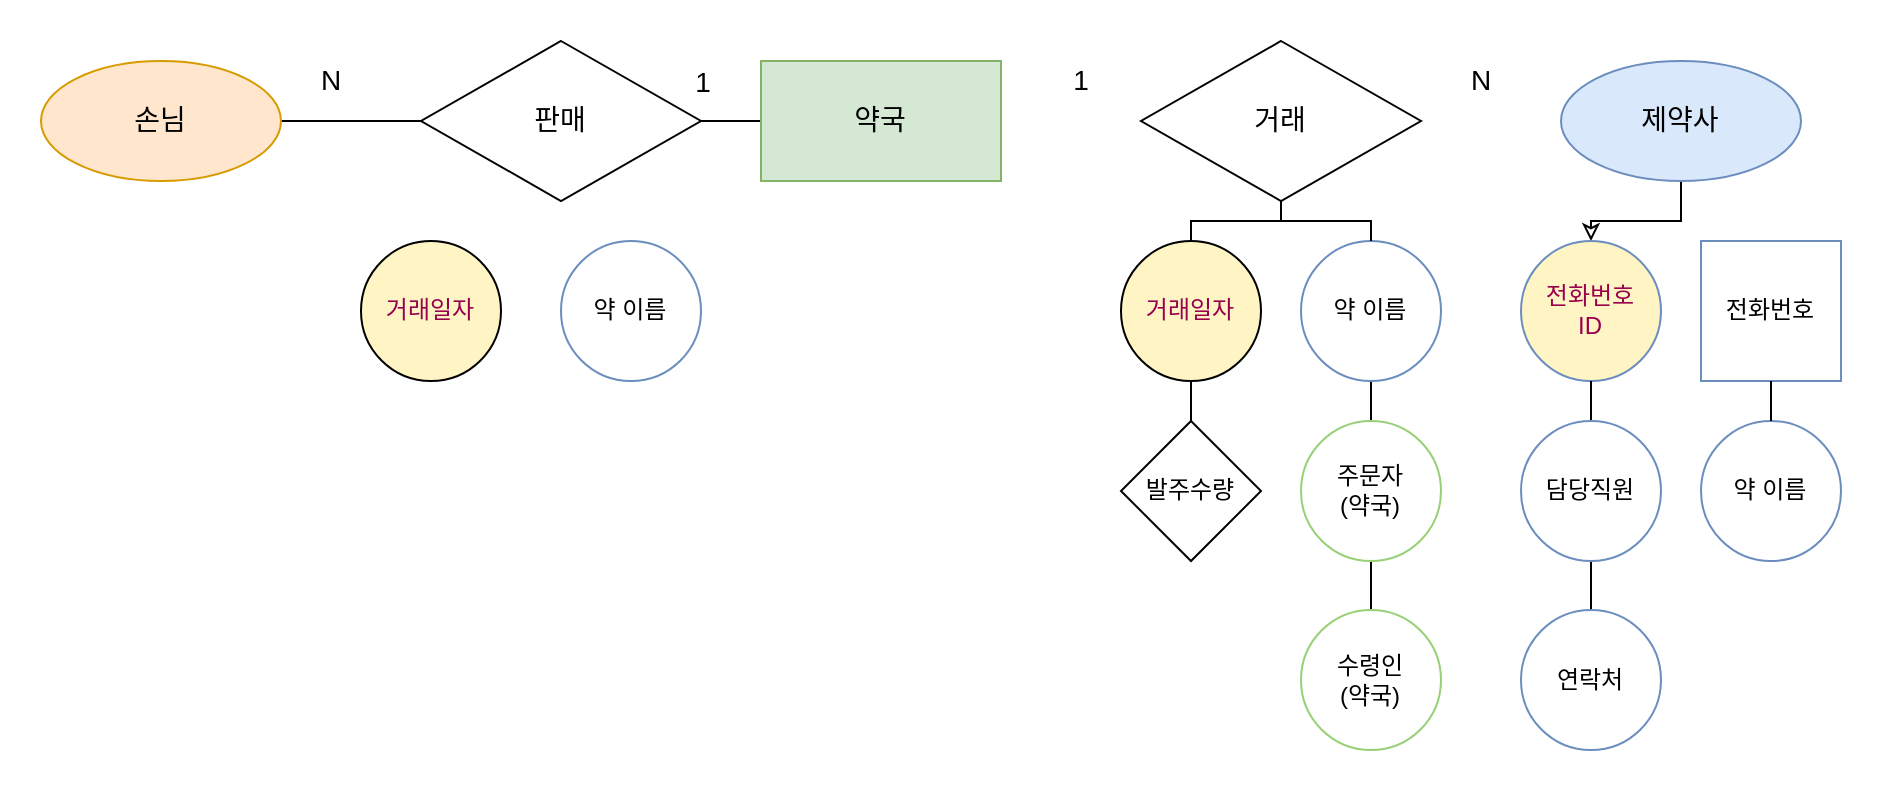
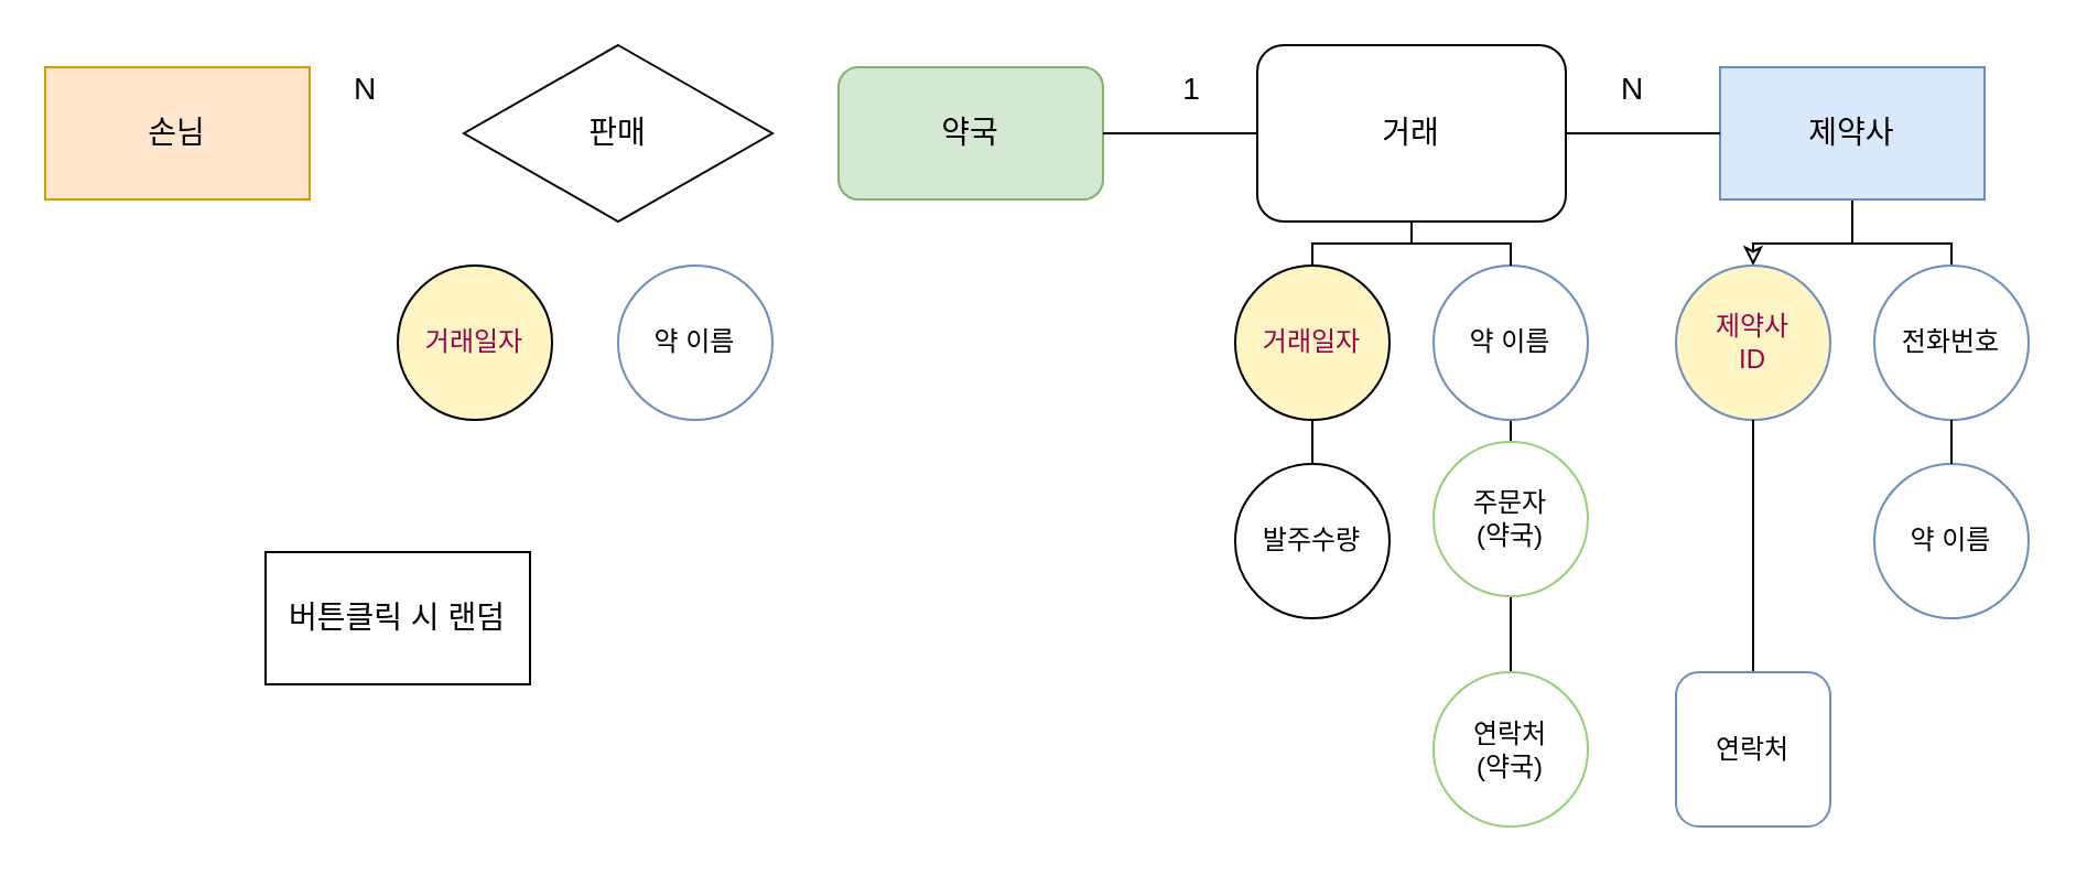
- <mxCell id="29" value="&lt;span style=&quot;font-size: 14px&quot;&gt;손님&lt;/span&gt;" style="ellipse;whiteSpace=wrap;html=1;fillColor=#ffe6cc;strokeColor=#d79b00;" vertex="1" parent="1"><mxGeometry x="20" y="30" width="120" height="60" as="geometry" /></mxCell>
+ <mxCell id="29" value="&lt;span style=&quot;font-size: 14px&quot;&gt;손님&lt;/span&gt;" style="rounded=0;whiteSpace=wrap;html=1;fillColor=#ffe6cc;strokeColor=#d79b00;" vertex="1" parent="1"><mxGeometry x="20" y="30" width="120" height="60" as="geometry" /></mxCell>
- <mxCell id="2" value="" style="endArrow=none;html=1;fontSize=14;fontColor=#99004D;entryX=0;entryY=0.5;entryDx=0;entryDy=0;exitX=1;exitY=0.5;exitDx=0;exitDy=0;" edge="1" parent="1" source="29" target="5"><mxGeometry width="50" height="50" relative="1" as="geometry"><mxPoint x="150" y="100" as="sourcePoint" /><mxPoint x="200" y="50" as="targetPoint" /></mxGeometry></mxCell>
- <mxCell id="3" value="1" style="edgeLabel;html=1;align=center;verticalAlign=middle;resizable=0;points=[];fontSize=14;" vertex="1" connectable="0" parent="2"><mxGeometry x="0.813" y="20" relative="1" as="geometry"><mxPoint x="-7.58" as="offset" /></mxGeometry></mxCell>
- <mxCell id="5" value="&lt;font style=&quot;font-size: 14px&quot;&gt;약국&lt;/font&gt;" style="rounded=0;whiteSpace=wrap;html=1;fillColor=#d5e8d4;strokeColor=#82b366;" vertex="1" parent="1"><mxGeometry x="380" y="30" width="120" height="60" as="geometry" /></mxCell>
+ <mxCell id="5" value="&lt;font style=&quot;font-size: 14px&quot;&gt;약국&lt;/font&gt;" style="whiteSpace=wrap;html=1;fillColor=#d5e8d4;strokeColor=#82b366;rounded=1;" vertex="1" parent="1"><mxGeometry x="380" y="30" width="120" height="60" as="geometry" /></mxCell>
+ <mxCell id="13" value="" style="edgeStyle=orthogonalEdgeStyle;rounded=0;orthogonalLoop=1;jettySize=auto;html=1;endArrow=none;endFill=0;fontSize=14;" edge="1" parent="1" source="15" target="5"><mxGeometry relative="1" as="geometry" /></mxCell>
- <mxCell id="15" value="거래" style="rhombus;whiteSpace=wrap;html=1;fontSize=14;" vertex="1" parent="1"><mxGeometry x="570" y="20" width="140" height="80" as="geometry" /></mxCell>
+ <mxCell id="15" value="거래" style="whiteSpace=wrap;html=1;fontSize=14;rounded=1;" vertex="1" parent="1"><mxGeometry x="570" y="20" width="140" height="80" as="geometry" /></mxCell>
+ <mxCell id="14" value="" style="edgeStyle=orthogonalEdgeStyle;rounded=0;orthogonalLoop=1;jettySize=auto;html=1;endArrow=none;endFill=0;fontSize=14;" edge="1" parent="1" source="15" target="8"><mxGeometry relative="1" as="geometry" /></mxCell>
- <mxCell id="8" value="&lt;span style=&quot;font-size: 14px&quot;&gt;제약사&lt;br&gt;&lt;/span&gt;" style="ellipse;whiteSpace=wrap;html=1;fillColor=#dae8fc;strokeColor=#6c8ebf;" vertex="1" parent="1"><mxGeometry x="780" y="30" width="120" height="60" as="geometry" /></mxCell>
+ <mxCell id="8" value="&lt;span style=&quot;font-size: 14px&quot;&gt;제약사&lt;br&gt;&lt;/span&gt;" style="rounded=0;whiteSpace=wrap;html=1;fillColor=#dae8fc;strokeColor=#6c8ebf;" vertex="1" parent="1"><mxGeometry x="780" y="30" width="120" height="60" as="geometry" /></mxCell>
+ <mxCell id="7" value="" style="edgeStyle=orthogonalEdgeStyle;rounded=0;orthogonalLoop=1;jettySize=auto;html=1;endArrow=none;endFill=0;" edge="1" parent="1" source="8" target="12"><mxGeometry relative="1" as="geometry" /></mxCell>
- <mxCell id="9" value="전화번호&lt;br&gt;ID" style="ellipse;whiteSpace=wrap;html=1;strokeColor=#6C8EBF;labelBackgroundColor=none;fontColor=#99004D;fillColor=#FFF4C3;" vertex="1" parent="1"><mxGeometry x="760" y="120" width="70" height="70" as="geometry" /></mxCell>
+ <mxCell id="9" value="제약사&lt;br&gt;ID" style="ellipse;whiteSpace=wrap;html=1;strokeColor=#6C8EBF;labelBackgroundColor=none;fontColor=#99004D;fillColor=#FFF4C3;" vertex="1" parent="1"><mxGeometry x="760" y="120" width="70" height="70" as="geometry" /></mxCell>
- <mxCell id="12" value="전화번호" style="whiteSpace=wrap;html=1;strokeColor=#6C8EBF;rounded=0;" vertex="1" parent="1"><mxGeometry x="850" y="120" width="70" height="70" as="geometry" /></mxCell>
+ <mxCell id="12" value="전화번호" style="ellipse;whiteSpace=wrap;html=1;strokeColor=#6C8EBF;" vertex="1" parent="1"><mxGeometry x="850" y="120" width="70" height="70" as="geometry" /></mxCell>
- <mxCell id="18" value="발주수량" style="rhombus;whiteSpace=wrap;html=1;" vertex="1" parent="1"><mxGeometry x="560" y="210" width="70" height="70" as="geometry" /></mxCell>
+ <mxCell id="18" value="발주수량" style="ellipse;whiteSpace=wrap;html=1;" vertex="1" parent="1"><mxGeometry x="560" y="210" width="70" height="70" as="geometry" /></mxCell>
- <mxCell id="19" value="주문자&lt;br&gt;(약국)" style="ellipse;whiteSpace=wrap;html=1;strokeColor=#97D077;" vertex="1" parent="1"><mxGeometry x="650" y="210" width="70" height="70" as="geometry" /></mxCell>
+ <mxCell id="19" value="주문자&lt;br&gt;(약국)" style="ellipse;whiteSpace=wrap;html=1;strokeColor=#97D077;" vertex="1" parent="1"><mxGeometry x="650" y="200" width="70" height="70" as="geometry" /></mxCell>
- <mxCell id="11" value="담당직원" style="ellipse;whiteSpace=wrap;html=1;strokeColor=#6C8EBF;" vertex="1" parent="1"><mxGeometry x="760" y="210" width="70" height="70" as="geometry" /></mxCell>
+ <mxCell id="34" value="버튼클릭 시 랜덤" style="whiteSpace=wrap;html=1;labelBackgroundColor=none;strokeColor=#000000;fillColor=#ffffff;fontSize=14;fontColor=#000000;" vertex="1" parent="1"><mxGeometry x="120" y="250" width="120" height="60" as="geometry" /></mxCell>
- <mxCell id="26" value="연락처" style="ellipse;whiteSpace=wrap;html=1;strokeColor=#6C8EBF;direction=south;" vertex="1" parent="1"><mxGeometry x="760" y="304.5" width="70" height="70" as="geometry" /></mxCell>
+ <mxCell id="26" value="연락처" style="whiteSpace=wrap;html=1;strokeColor=#6C8EBF;direction=south;rounded=1;" vertex="1" parent="1"><mxGeometry x="760" y="304.5" width="70" height="70" as="geometry" /></mxCell>
- <mxCell id="20" value="수령인&lt;br&gt;(약국)" style="ellipse;whiteSpace=wrap;html=1;strokeColor=#97D077;" vertex="1" parent="1"><mxGeometry x="650" y="304.5" width="70" height="70" as="geometry" /></mxCell>
+ <mxCell id="20" value="연락처&lt;br&gt;(약국)" style="ellipse;whiteSpace=wrap;html=1;strokeColor=#97D077;" vertex="1" parent="1"><mxGeometry x="650" y="304.5" width="70" height="70" as="geometry" /></mxCell>
